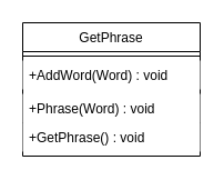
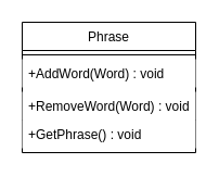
- <mxCell id="2" value="GetPhrase" style="swimlane;fontStyle=0;align=center;verticalAlign=top;childLayout=stackLayout;horizontal=1;startSize=26;horizontalStack=0;resizeParent=1;resizeLast=0;collapsible=1;marginBottom=0;rounded=0;shadow=0;strokeWidth=1;labelBackgroundColor=#ffffff;fillColor=#FFFFFF;fontColor=#000000;" parent="1" vertex="1"><mxGeometry x="20" y="20" width="160" height="120" as="geometry"><mxRectangle x="230" y="140" width="160" height="26" as="alternateBounds" /></mxGeometry></mxCell>
+ <mxCell id="2" value="Phrase" style="swimlane;fontStyle=0;align=center;verticalAlign=top;childLayout=stackLayout;horizontal=1;startSize=26;horizontalStack=0;resizeParent=1;resizeLast=0;collapsible=1;marginBottom=0;rounded=0;shadow=0;strokeWidth=1;labelBackgroundColor=#ffffff;fillColor=#FFFFFF;fontColor=#000000;" parent="1" vertex="1"><mxGeometry x="20" y="20" width="160" height="120" as="geometry"><mxRectangle x="230" y="140" width="160" height="26" as="alternateBounds" /></mxGeometry></mxCell>
- <mxCell id="5" value="+Phrase(Word) : void" style="text;align=left;verticalAlign=top;spacingLeft=4;spacingRight=4;overflow=hidden;rotatable=0;points=[[0,0.5],[1,0.5]];portConstraint=eastwest;labelBackgroundColor=#ffffff;fillColor=#FFFFFF;fontColor=#000000;" parent="1" vertex="1"><mxGeometry x="20" y="84" width="160" height="26" as="geometry" /></mxCell>
+ <mxCell id="5" value="+RemoveWord(Word) : void" style="text;align=left;verticalAlign=top;spacingLeft=4;spacingRight=4;overflow=hidden;rotatable=0;points=[[0,0.5],[1,0.5]];portConstraint=eastwest;labelBackgroundColor=#ffffff;fillColor=#FFFFFF;fontColor=#000000;" parent="1" vertex="1"><mxGeometry x="20" y="84" width="160" height="26" as="geometry" /></mxCell>
